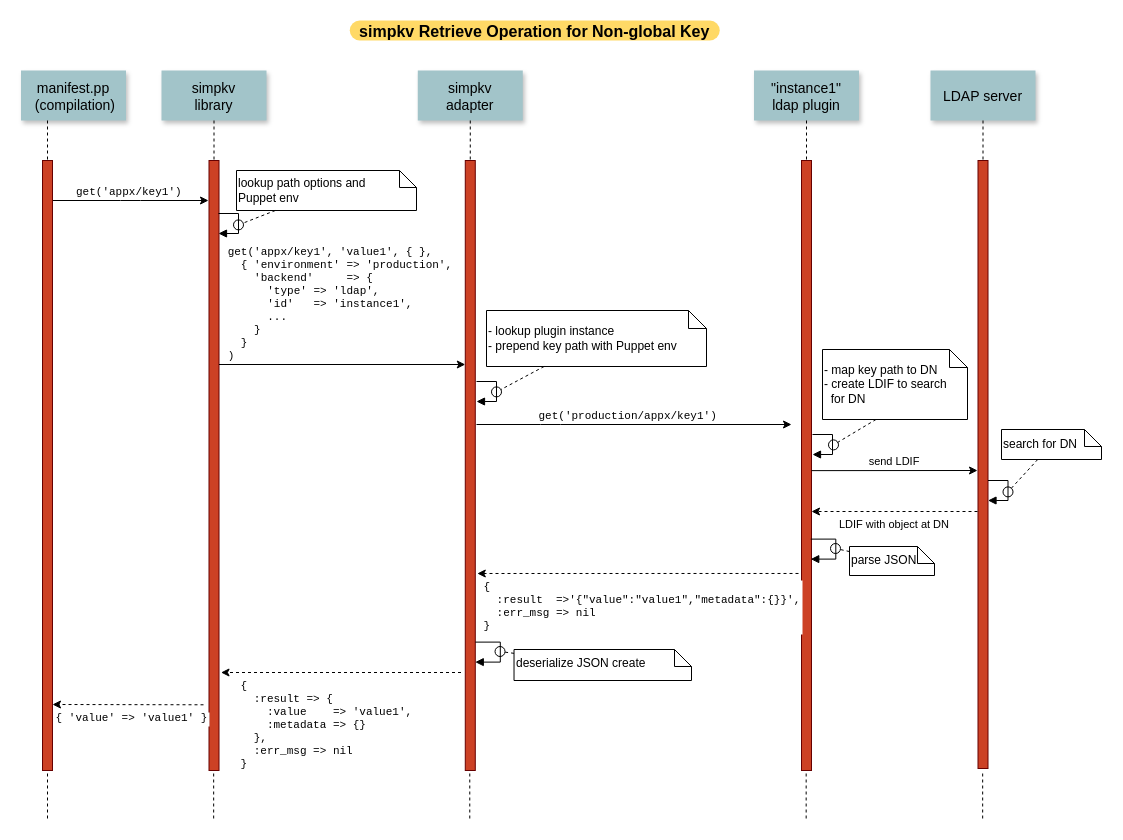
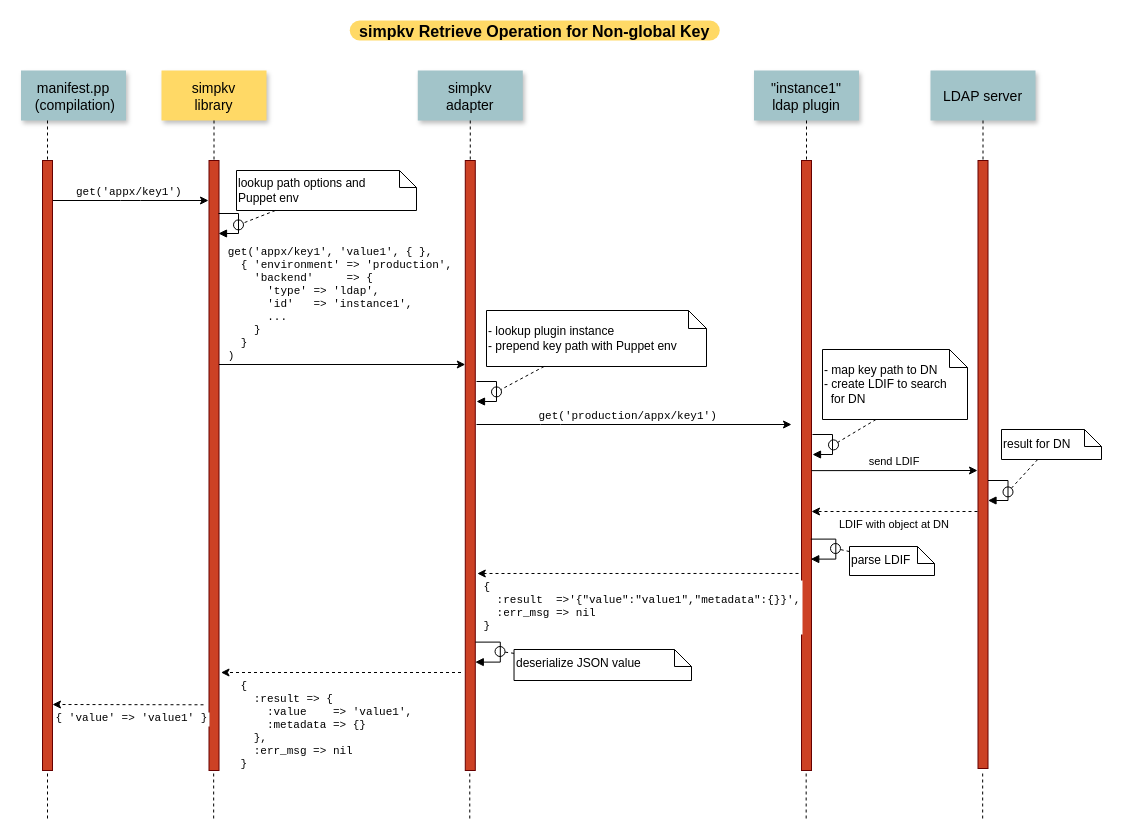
- <mxCell id="5" value="simpkv&#10;library" style="shadow=1;fillColor=#A2C4C9;strokeColor=none;fontSize=14;" parent="1" vertex="1"><mxGeometry x="161" y="70" width="105" height="50" as="geometry" /></mxCell>
+ <mxCell id="5" value="simpkv&#10;library" style="shadow=1;fillColor=#ffd966;strokeColor=none;fontSize=14;" parent="1" vertex="1"><mxGeometry x="161" y="70" width="105" height="50" as="geometry" /></mxCell>
- <mxCell id="35" value="search for DN" style="shape=note;align=left;whiteSpace=wrap;fontSize=12;size=17;" parent="1" vertex="1"><mxGeometry x="1001" y="429" width="100" height="30" as="geometry" /></mxCell>
+ <mxCell id="35" value="result for DN" style="shape=note;align=left;whiteSpace=wrap;fontSize=12;size=17;" parent="1" vertex="1"><mxGeometry x="1001" y="429" width="100" height="30" as="geometry" /></mxCell>
- <mxCell id="44" value="parse JSON&#10;" style="shape=note;align=left;whiteSpace=wrap;fontSize=12;size=17;verticalAlign=top;" vertex="1" parent="1"><mxGeometry x="849" y="546" width="85" height="29" as="geometry" /></mxCell>
+ <mxCell id="44" value="parse LDIF&#10;" style="shape=note;align=left;whiteSpace=wrap;fontSize=12;size=17;verticalAlign=top;" vertex="1" parent="1"><mxGeometry x="849" y="546" width="85" height="29" as="geometry" /></mxCell>
- <mxCell id="48" value="deserialize JSON create&#10;" style="shape=note;align=left;whiteSpace=wrap;fontSize=12;size=17;verticalAlign=top;" vertex="1" parent="1"><mxGeometry x="513.53" y="649" width="177.47" height="31" as="geometry" /></mxCell>
+ <mxCell id="48" value="deserialize JSON value&#10;" style="shape=note;align=left;whiteSpace=wrap;fontSize=12;size=17;verticalAlign=top;" vertex="1" parent="1"><mxGeometry x="513.53" y="649" width="177.47" height="31" as="geometry" /></mxCell>
